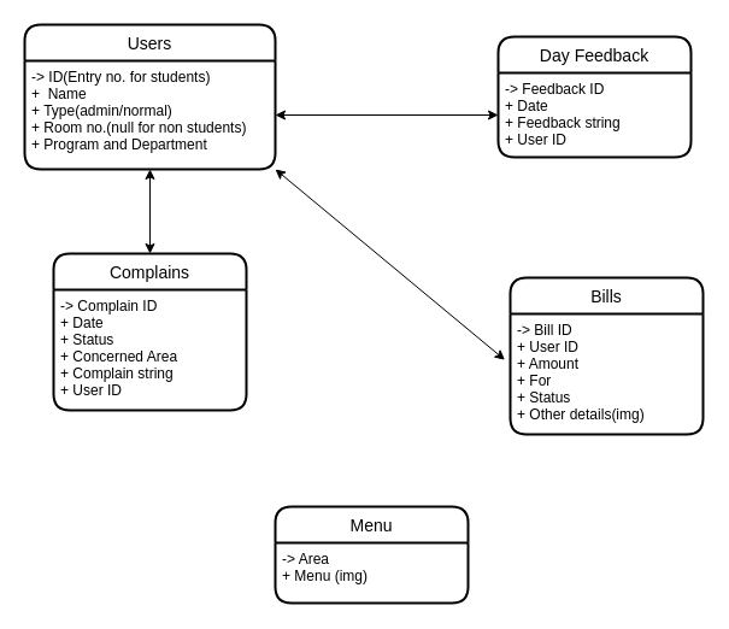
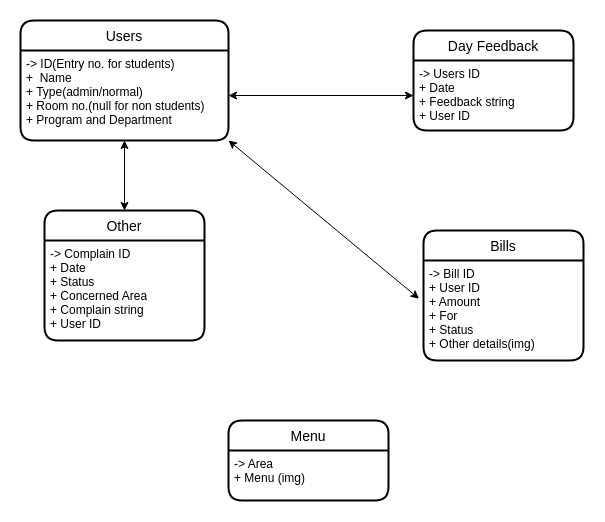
- <mxCell id="7" value="-&gt; Feedback ID&#10;+ Date&#10;+ Feedback string&#10;+ User ID" style="align=left;strokeColor=none;fillColor=none;spacingLeft=4;fontSize=12;verticalAlign=top;resizable=0;rotatable=0;part=1;" parent="6" vertex="1"><mxGeometry y="30" width="160" height="70" as="geometry" /></mxCell>
+ <mxCell id="7" value="-&gt; Users ID&#10;+ Date&#10;+ Feedback string&#10;+ User ID" style="align=left;strokeColor=none;fillColor=none;spacingLeft=4;fontSize=12;verticalAlign=top;resizable=0;rotatable=0;part=1;" parent="6" vertex="1"><mxGeometry y="30" width="160" height="70" as="geometry" /></mxCell>
- <mxCell id="13" value="Complains" style="swimlane;childLayout=stackLayout;horizontal=1;startSize=30;horizontalStack=0;rounded=1;fontSize=14;fontStyle=0;strokeWidth=2;resizeParent=0;resizeLast=1;shadow=0;dashed=0;align=center;" parent="1" vertex="1"><mxGeometry x="44" y="210" width="160" height="130" as="geometry" /></mxCell>
+ <mxCell id="13" value="Other" style="swimlane;childLayout=stackLayout;horizontal=1;startSize=30;horizontalStack=0;rounded=1;fontSize=14;fontStyle=0;strokeWidth=2;resizeParent=0;resizeLast=1;shadow=0;dashed=0;align=center;" parent="1" vertex="1"><mxGeometry x="44" y="210" width="160" height="130" as="geometry" /></mxCell>
